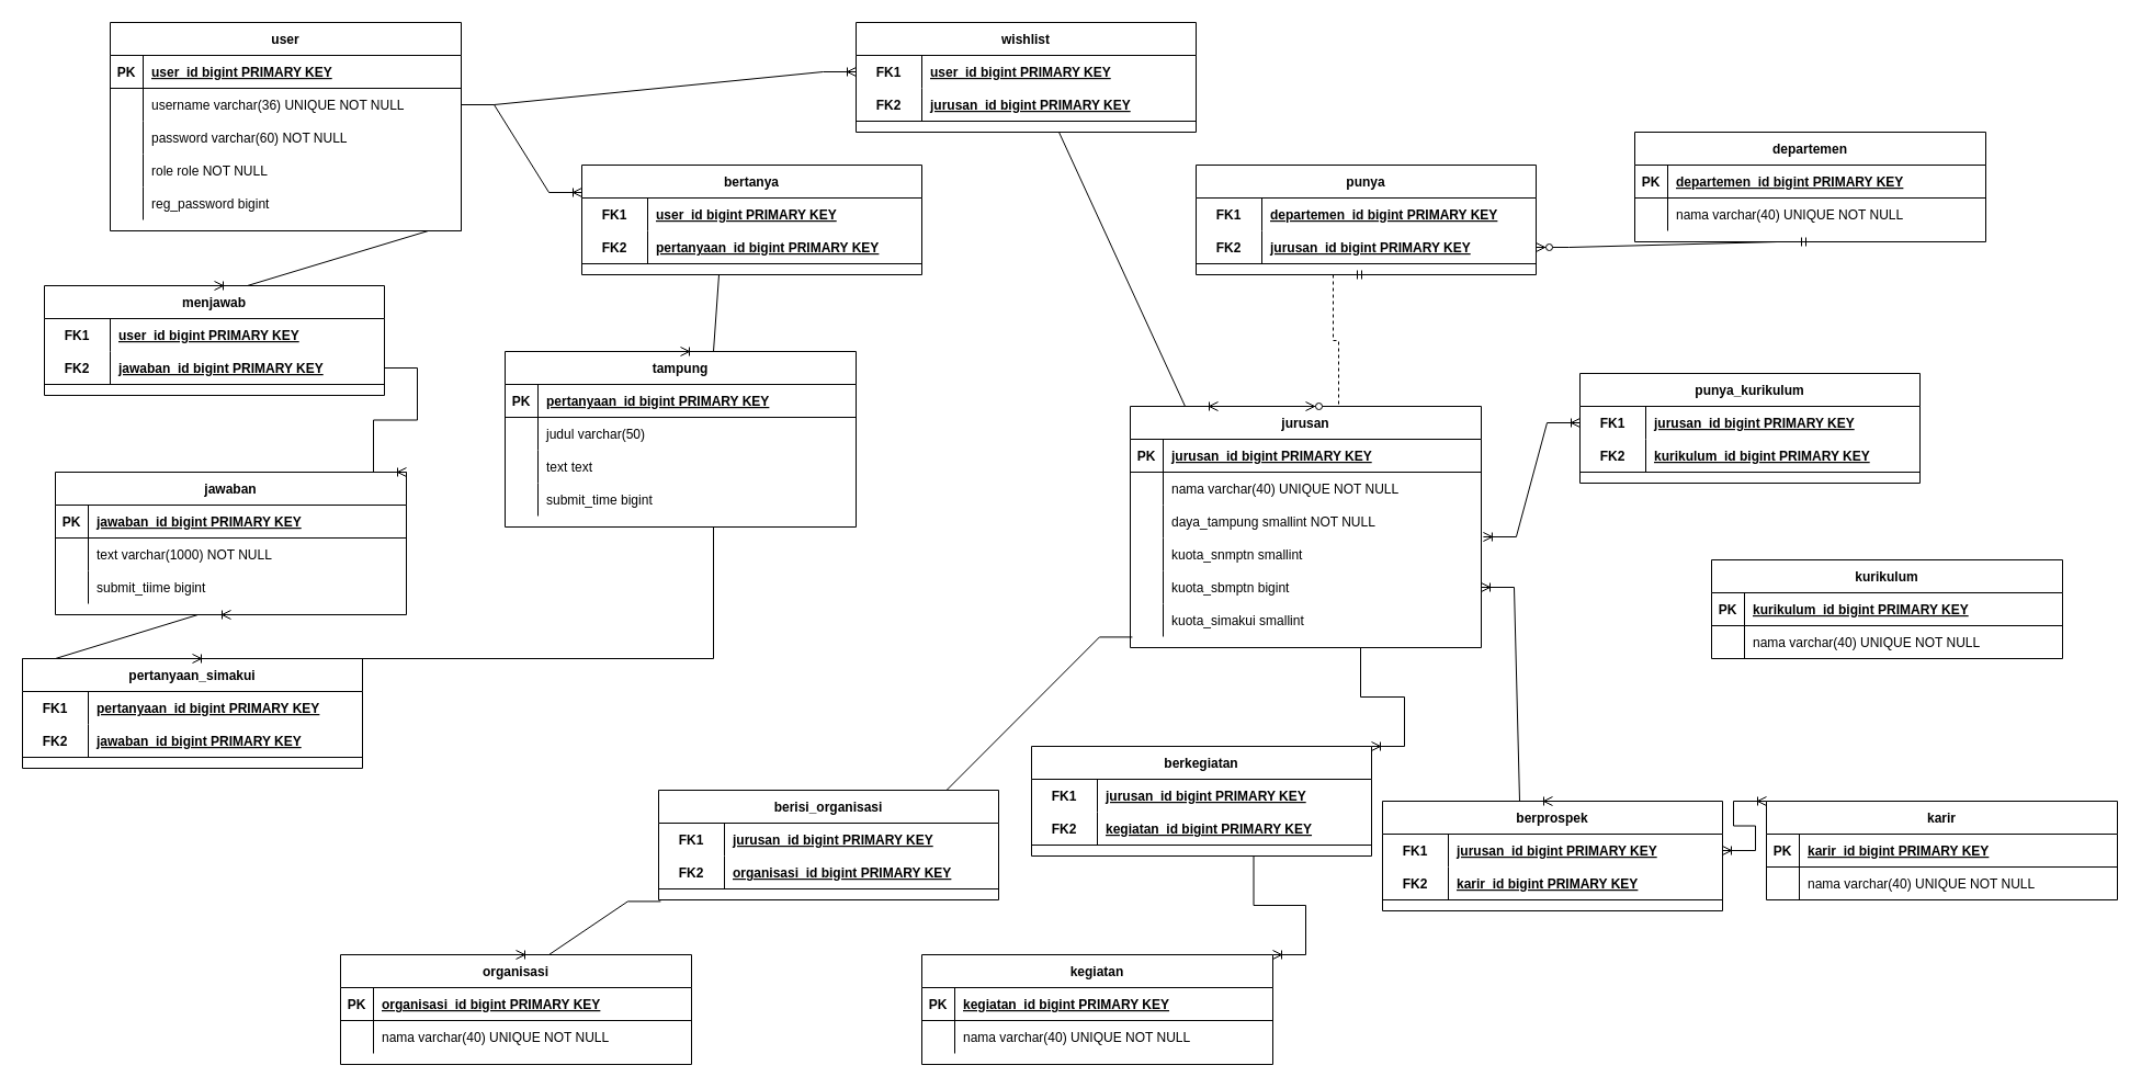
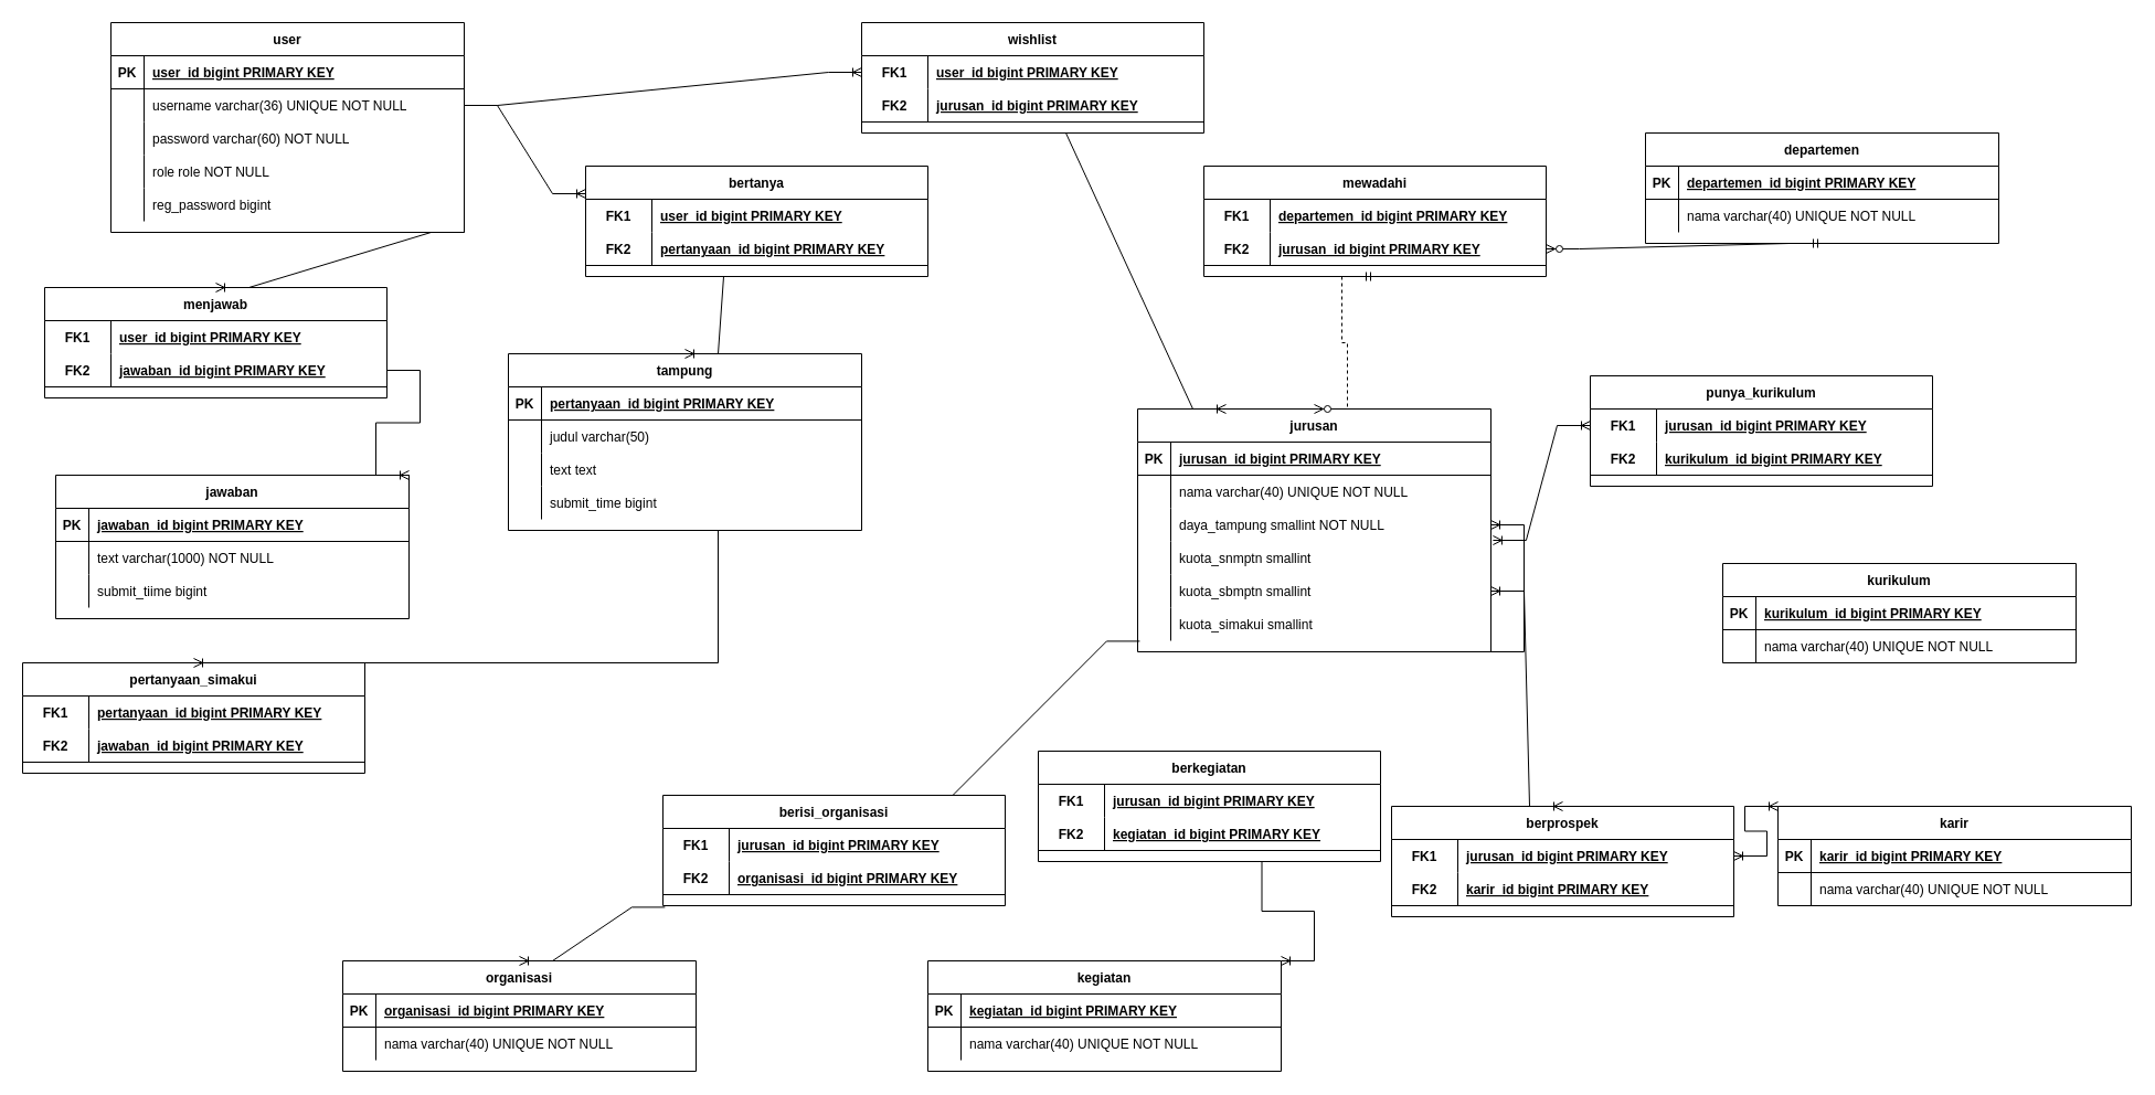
- <mxCell id="95" value="punya" style="shape=table;startSize=30;container=1;collapsible=1;childLayout=tableLayout;fixedRows=1;rowLines=0;fontStyle=1;align=center;resizeLast=1;" vertex="1" parent="1"><mxGeometry x="1090" y="150" width="310" height="100" as="geometry" /></mxCell>
+ <mxCell id="95" value="mewadahi" style="shape=table;startSize=30;container=1;collapsible=1;childLayout=tableLayout;fixedRows=1;rowLines=0;fontStyle=1;align=center;resizeLast=1;" vertex="1" parent="1"><mxGeometry x="1090" y="150" width="310" height="100" as="geometry" /></mxCell>
- <mxCell id="33" value="kuota_sbmptn bigint" style="shape=partialRectangle;connectable=0;fillColor=none;top=0;left=0;bottom=0;right=0;align=left;spacingLeft=6;overflow=hidden;" vertex="1" parent="31"><mxGeometry x="30" width="290" height="30" as="geometry"><mxRectangle width="290" height="30" as="alternateBounds" /></mxGeometry></mxCell>
+ <mxCell id="33" value="kuota_sbmptn smallint" style="shape=partialRectangle;connectable=0;fillColor=none;top=0;left=0;bottom=0;right=0;align=left;spacingLeft=6;overflow=hidden;" vertex="1" parent="31"><mxGeometry x="30" width="290" height="30" as="geometry"><mxRectangle width="290" height="30" as="alternateBounds" /></mxGeometry></mxCell>
- <mxCell id="138" value="" style="edgeStyle=entityRelationEdgeStyle;fontSize=12;html=1;endArrow=ERoneToMany;rounded=0;entryX=0.5;entryY=1;entryDx=0;entryDy=0;exitX=0;exitY=0;exitDx=0;exitDy=0;" edge="1" parent="1" source="130" target="85"><mxGeometry width="100" height="100" relative="1" as="geometry"><mxPoint x="440" y="540" as="sourcePoint" /><mxPoint x="535" y="600" as="targetPoint" /></mxGeometry></mxCell>
- <mxCell id="155" value="" style="edgeStyle=entityRelationEdgeStyle;fontSize=12;html=1;endArrow=ERoneToMany;rounded=0;exitX=0.75;exitY=1;exitDx=0;exitDy=0;entryX=1;entryY=0;entryDx=0;entryDy=0;" edge="1" parent="1" source="18" target="148"><mxGeometry width="100" height="100" relative="1" as="geometry"><mxPoint x="1020" y="610" as="sourcePoint" /><mxPoint x="1120" y="510" as="targetPoint" /></mxGeometry></mxCell>
+ <mxCell id="155" value="" style="edgeStyle=entityRelationEdgeStyle;fontSize=12;html=1;endArrow=ERoneToMany;rounded=0;exitX=0.75;exitY=1;exitDx=0;exitDy=0;" edge="1" parent="1" source="18" target="27"><mxGeometry width="100" height="100" relative="1" as="geometry"><mxPoint x="1020" y="610" as="sourcePoint" /><mxPoint x="1120" y="510" as="targetPoint" /></mxGeometry></mxCell>
